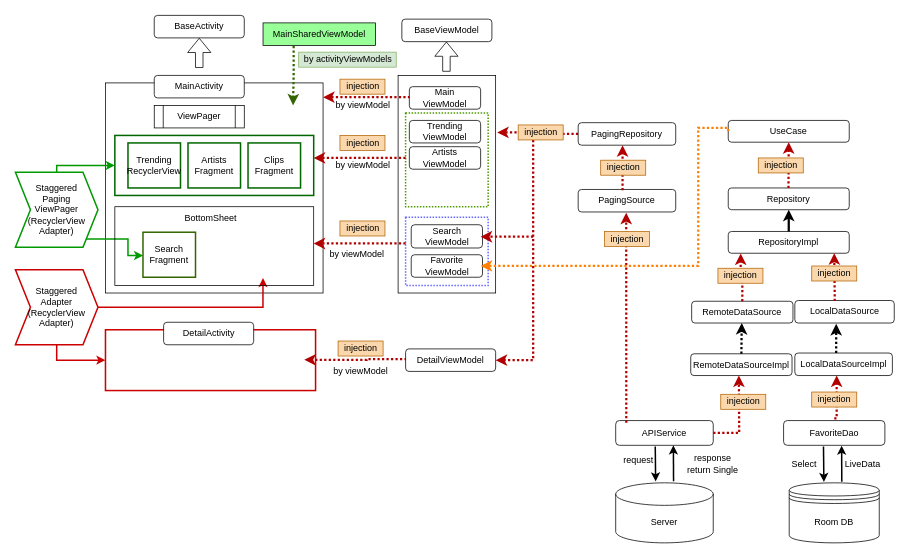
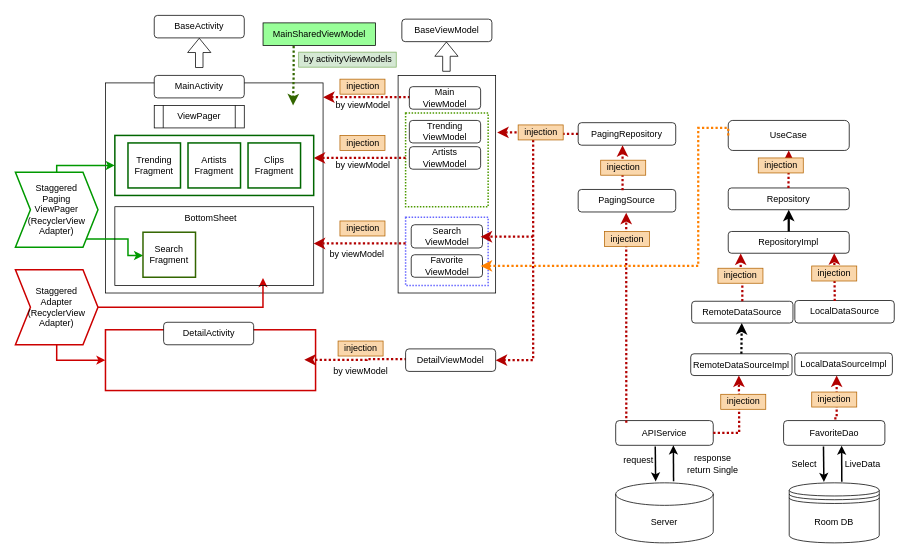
- <mxCell id="60" value="UseCase" style="rounded=1;whiteSpace=wrap;html=1;" parent="1" vertex="1"><mxGeometry x="970" y="160" width="161.25" height="29" as="geometry" /></mxCell>
+ <mxCell id="60" value="UseCase" style="rounded=1;whiteSpace=wrap;html=1;" parent="1" vertex="1"><mxGeometry x="970" y="160" width="161.25" height="40" as="geometry" /></mxCell>
- <mxCell id="5" value="Trending&lt;br&gt;RecyclerView" style="rounded=0;whiteSpace=wrap;html=1;strokeWidth=2;strokeColor=#006600;" parent="1" vertex="1"><mxGeometry x="170" y="190" width="70" height="60" as="geometry" /></mxCell>
+ <mxCell id="5" value="Trending&lt;br&gt;Fragment" style="rounded=0;whiteSpace=wrap;html=1;strokeWidth=2;strokeColor=#006600;" parent="1" vertex="1"><mxGeometry x="170" y="190" width="70" height="60" as="geometry" /></mxCell>
- <mxCell id="52" value="" style="endArrow=classic;html=1;dashed=1;dashPattern=1 1;strokeWidth=3;entryX=0.416;entryY=1.037;entryDx=0;entryDy=0;entryPerimeter=0;exitX=0.424;exitY=0;exitDx=0;exitDy=0;exitPerimeter=0;" parent="1" edge="1" target="39" source="40"><mxGeometry width="50" height="50" relative="1" as="geometry"><mxPoint x="1133.51" y="469" as="sourcePoint" /><mxPoint x="1133.71" y="429" as="targetPoint" /></mxGeometry></mxCell>
